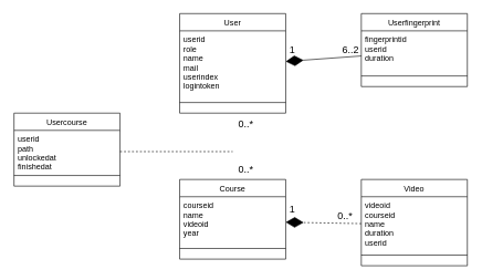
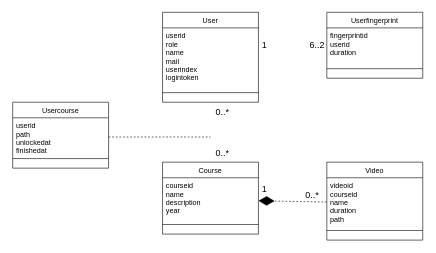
- <mxCell id="17" value="" style="endArrow=diamondThin;endFill=1;endSize=24;html=1;rounded=0;" parent="1" source="6" target="3" edge="1"><mxGeometry width="160" relative="1" as="geometry"><mxPoint x="500" y="150" as="sourcePoint" /><mxPoint x="740" y="200" as="targetPoint" /></mxGeometry></mxCell>
- <mxCell id="9" value="courseid&#10;name&#10;videoid&#10;year&#10; " style="text;align=left;verticalAlign=top;spacingLeft=4;spacingRight=4;overflow=hidden;rotatable=0;points=[[0,0.5],[1,0.5]];portConstraint=eastwest;" parent="8" vertex="1"><mxGeometry y="26" width="160" height="74" as="geometry" /></mxCell>
+ <mxCell id="9" value="courseid&#10;name&#10;description&#10;year&#10; " style="text;align=left;verticalAlign=top;spacingLeft=4;spacingRight=4;overflow=hidden;rotatable=0;points=[[0,0.5],[1,0.5]];portConstraint=eastwest;" parent="8" vertex="1"><mxGeometry y="26" width="160" height="74" as="geometry" /></mxCell>
- <mxCell id="12" value="videoid&#10;courseid&#10;name&#10;duration&#10;userid&#10; " style="text;align=left;verticalAlign=top;spacingLeft=4;spacingRight=4;overflow=hidden;rotatable=0;points=[[0,0.5],[1,0.5]];portConstraint=eastwest;" parent="11" vertex="1"><mxGeometry y="26" width="160" height="84" as="geometry" /></mxCell>
+ <mxCell id="12" value="videoid&#10;courseid&#10;name&#10;duration&#10;path&#10; " style="text;align=left;verticalAlign=top;spacingLeft=4;spacingRight=4;overflow=hidden;rotatable=0;points=[[0,0.5],[1,0.5]];portConstraint=eastwest;" parent="11" vertex="1"><mxGeometry y="26" width="160" height="84" as="geometry" /></mxCell>
